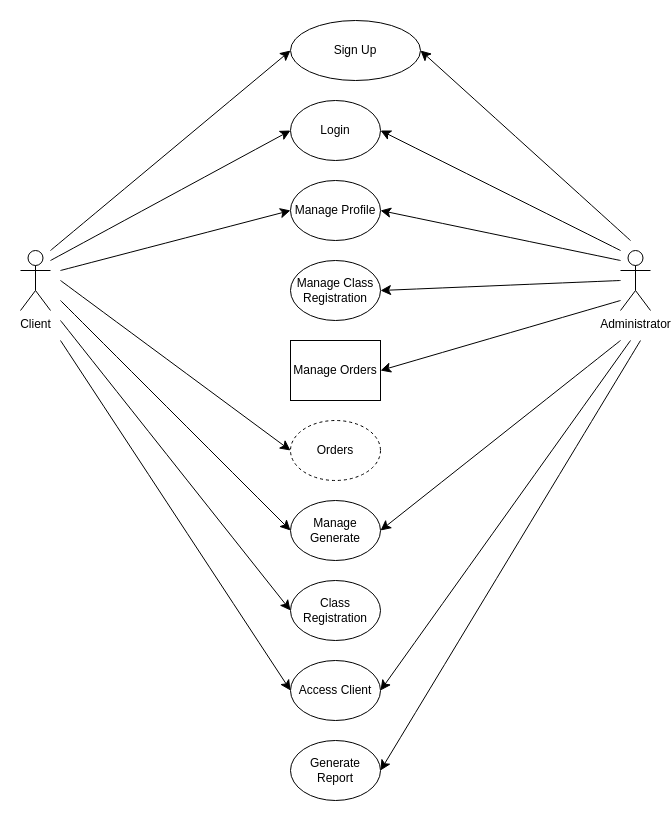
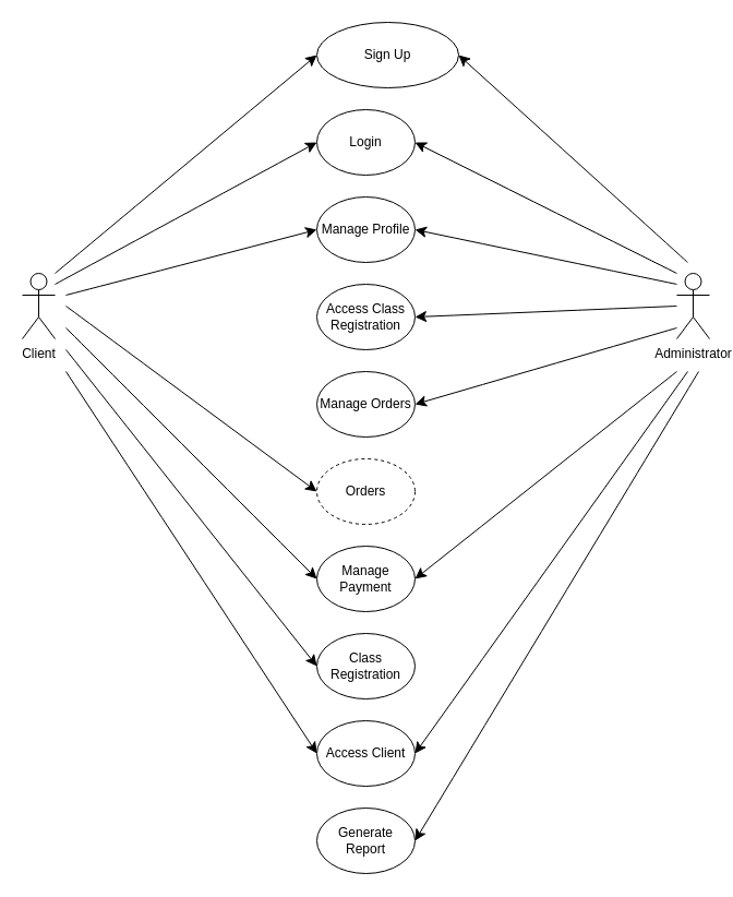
- <mxCell id="10" value="Manage Class Registration" style="ellipse;whiteSpace=wrap;html=1;" parent="1" vertex="1"><mxGeometry x="290" y="260" width="90" height="60" as="geometry" /></mxCell>
+ <mxCell id="10" value="Access Class Registration" style="ellipse;whiteSpace=wrap;html=1;" parent="1" vertex="1"><mxGeometry x="290" y="260" width="90" height="60" as="geometry" /></mxCell>
- <mxCell id="7" value="Manage Orders" style="whiteSpace=wrap;html=1;rounded=0;" parent="1" vertex="1"><mxGeometry x="290" y="340" width="90" height="60" as="geometry" /></mxCell>
+ <mxCell id="7" value="Manage Orders" style="ellipse;whiteSpace=wrap;html=1;" parent="1" vertex="1"><mxGeometry x="290" y="340" width="90" height="60" as="geometry" /></mxCell>
- <mxCell id="11" value="Manage Generate" style="ellipse;whiteSpace=wrap;html=1;" parent="1" vertex="1"><mxGeometry x="290" y="500" width="90" height="60" as="geometry" /></mxCell>
+ <mxCell id="11" value="Manage Payment" style="ellipse;whiteSpace=wrap;html=1;" parent="1" vertex="1"><mxGeometry x="290" y="500" width="90" height="60" as="geometry" /></mxCell>
